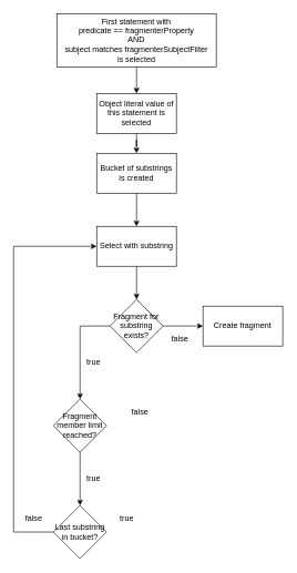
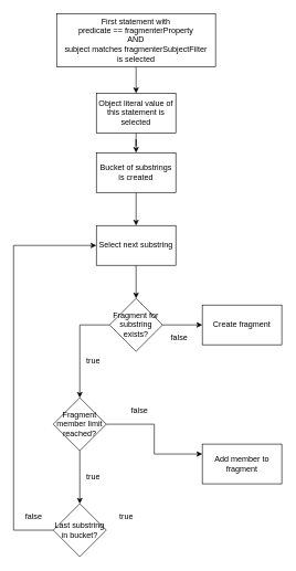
- <mxCell id="9" value="Select with substring" style="rounded=0;whiteSpace=wrap;html=1;" vertex="1" parent="1"><mxGeometry x="145" y="340" width="120" height="60" as="geometry" /></mxCell>
+ <mxCell id="9" value="Select next substring" style="rounded=0;whiteSpace=wrap;html=1;" vertex="1" parent="1"><mxGeometry x="145" y="340" width="120" height="60" as="geometry" /></mxCell>
+ <mxCell id="15" value="" style="edgeStyle=orthogonalEdgeStyle;rounded=0;orthogonalLoop=1;jettySize=auto;html=1;entryX=0;entryY=0.25;entryDx=0;entryDy=0;" edge="1" parent="1" source="16" target="22"><mxGeometry relative="1" as="geometry" /></mxCell>
+ <mxCell id="22" value="Add member to fragment" style="whiteSpace=wrap;html=1;" vertex="1" parent="1"><mxGeometry x="305" y="670" width="120" height="60" as="geometry" /></mxCell>
